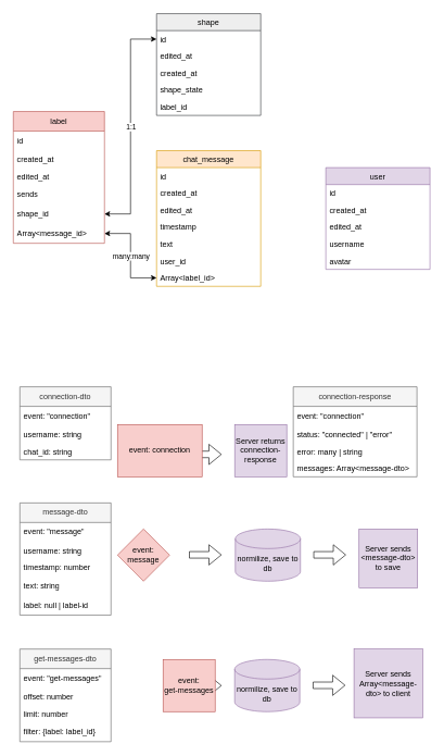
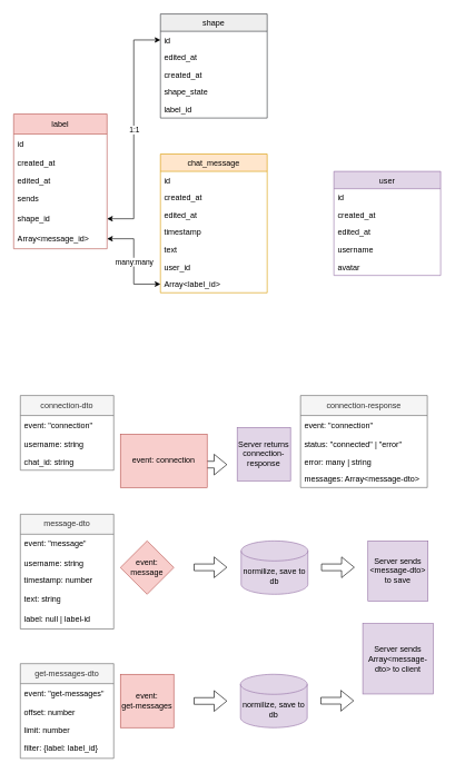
- <mxCell id="63" value="Server returns connection-response" style="whiteSpace=wrap;html=1;aspect=fixed;fillColor=#e1d5e7;strokeColor=#9673a6;" vertex="1" parent="1"><mxGeometry x="360" y="650" width="80" height="80" as="geometry" /></mxCell>
+ <mxCell id="63" value="Server returns connection-response" style="whiteSpace=wrap;html=1;aspect=fixed;fillColor=#e1d5e7;strokeColor=#9673a6;" vertex="1" parent="1"><mxGeometry x="355" y="640" width="80" height="80" as="geometry" /></mxCell>
- <mxCell id="59" value="Server sends Array&amp;lt;message-dto&amp;gt; to client" style="whiteSpace=wrap;html=1;aspect=fixed;fillColor=#e1d5e7;strokeColor=#9673a6;" vertex="1" parent="1"><mxGeometry x="543.25" y="994" width="105.5" height="105.5" as="geometry" /></mxCell>
+ <mxCell id="59" value="Server sends Array&amp;lt;message-dto&amp;gt; to client" style="whiteSpace=wrap;html=1;aspect=fixed;fillColor=#e1d5e7;strokeColor=#9673a6;" vertex="1" parent="1"><mxGeometry x="543.25" y="934" width="105.5" height="105.5" as="geometry" /></mxCell>
- <mxCell id="65" value="event:&lt;br&gt;get-messages" style="whiteSpace=wrap;html=1;aspect=fixed;fillColor=#f8cecc;strokeColor=#b85450;" vertex="1" parent="1"><mxGeometry x="250" y="1010" width="80" height="80" as="geometry" /></mxCell>
+ <mxCell id="65" value="event:&lt;br&gt;get-messages" style="whiteSpace=wrap;html=1;aspect=fixed;fillColor=#f8cecc;strokeColor=#b85450;" vertex="1" parent="1"><mxGeometry x="180" y="1010" width="80" height="80" as="geometry" /></mxCell>
